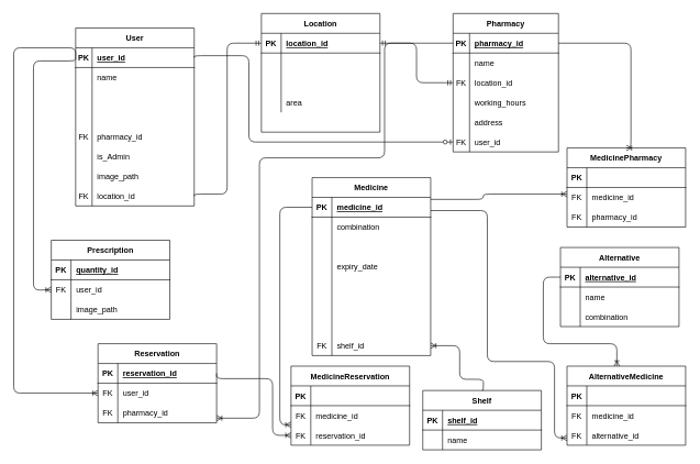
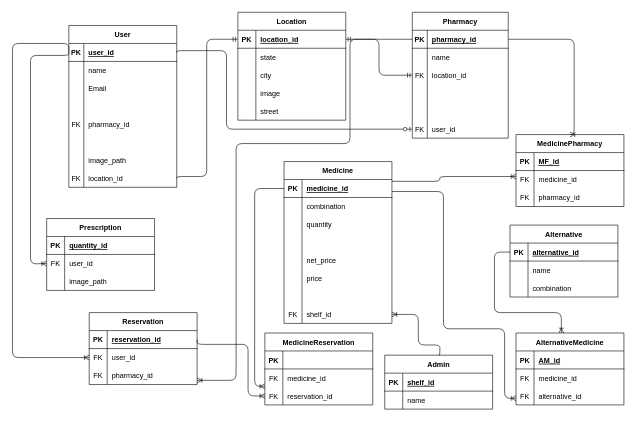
+ <mxCell id="51" value="state" style="shape=partialRectangle;connectable=0;fillColor=none;top=0;left=0;bottom=0;right=0;align=left;spacingLeft=6;overflow=hidden;fontSize=12;" vertex="1" parent="49"><mxGeometry x="30" width="150" height="30" as="geometry"><mxRectangle width="150" height="30" as="alternateBounds" /></mxGeometry></mxCell>
+ <mxCell id="54" value="city" style="shape=partialRectangle;connectable=0;fillColor=none;top=0;left=0;bottom=0;right=0;align=left;spacingLeft=6;overflow=hidden;fontSize=12;" vertex="1" parent="52"><mxGeometry x="30" width="150" height="30" as="geometry"><mxRectangle width="150" height="30" as="alternateBounds" /></mxGeometry></mxCell>
+ <mxCell id="11" value="Email" style="shape=partialRectangle;connectable=0;fillColor=none;top=0;left=0;bottom=0;right=0;align=left;spacingLeft=6;overflow=hidden;" vertex="1" parent="9"><mxGeometry x="25" width="155" height="30" as="geometry"><mxRectangle width="155" height="30" as="alternateBounds" /></mxGeometry></mxCell>
- <mxCell id="38" value="working_hours" style="shape=partialRectangle;connectable=0;fillColor=none;top=0;left=0;bottom=0;right=0;align=left;spacingLeft=6;overflow=hidden;fontSize=12;" vertex="1" parent="36"><mxGeometry x="25" width="135" height="30" as="geometry"><mxRectangle width="135" height="30" as="alternateBounds" /></mxGeometry></mxCell>
- <mxCell id="57" value="area" style="shape=partialRectangle;connectable=0;fillColor=none;top=0;left=0;bottom=0;right=0;align=left;spacingLeft=6;overflow=hidden;fontSize=12;" vertex="1" parent="55"><mxGeometry x="30" width="150" height="30" as="geometry"><mxRectangle width="150" height="30" as="alternateBounds" /></mxGeometry></mxCell>
+ <mxCell id="57" value="image" style="shape=partialRectangle;connectable=0;fillColor=none;top=0;left=0;bottom=0;right=0;align=left;spacingLeft=6;overflow=hidden;fontSize=12;" vertex="1" parent="55"><mxGeometry x="30" width="150" height="30" as="geometry"><mxRectangle width="150" height="30" as="alternateBounds" /></mxGeometry></mxCell>
+ <mxCell id="60" value="street" style="shape=partialRectangle;connectable=0;fillColor=none;top=0;left=0;bottom=0;right=0;align=left;spacingLeft=6;overflow=hidden;fontSize=12;" vertex="1" parent="58"><mxGeometry x="30" width="150" height="30" as="geometry"><mxRectangle width="150" height="30" as="alternateBounds" /></mxGeometry></mxCell>
- <mxCell id="41" value="address" style="shape=partialRectangle;connectable=0;fillColor=none;top=0;left=0;bottom=0;right=0;align=left;spacingLeft=6;overflow=hidden;fontSize=12;" vertex="1" parent="39"><mxGeometry x="25" width="135" height="30" as="geometry"><mxRectangle width="135" height="30" as="alternateBounds" /></mxGeometry></mxCell>
- <mxCell id="19" value="is_Admin" style="shape=partialRectangle;connectable=0;fillColor=none;top=0;left=0;bottom=0;right=0;align=left;spacingLeft=6;overflow=hidden;fontSize=12;" vertex="1" parent="17"><mxGeometry x="25" width="155" height="30" as="geometry"><mxRectangle width="155" height="30" as="alternateBounds" /></mxGeometry></mxCell>
+ <mxCell id="88" value="MF_id" style="shape=partialRectangle;connectable=0;fillColor=none;top=0;left=0;bottom=0;right=0;align=left;spacingLeft=6;fontStyle=5;overflow=hidden;fontSize=12;" vertex="1" parent="86"><mxGeometry x="30" width="150" height="30" as="geometry"><mxRectangle width="150" height="30" as="alternateBounds" /></mxGeometry></mxCell>
+ <mxCell id="70" value="quantity" style="shape=partialRectangle;connectable=0;fillColor=none;top=0;left=0;bottom=0;right=0;align=left;spacingLeft=6;overflow=hidden;fontSize=12;" vertex="1" parent="68"><mxGeometry x="30" width="150" height="30" as="geometry"><mxRectangle width="150" height="30" as="alternateBounds" /></mxGeometry></mxCell>
- <mxCell id="73" value="expiry_date" style="shape=partialRectangle;connectable=0;fillColor=none;top=0;left=0;bottom=0;right=0;align=left;spacingLeft=6;overflow=hidden;fontSize=12;" vertex="1" parent="71"><mxGeometry x="30" width="150" height="30" as="geometry"><mxRectangle width="150" height="30" as="alternateBounds" /></mxGeometry></mxCell>
+ <mxCell id="76" value="net_price" style="shape=partialRectangle;connectable=0;fillColor=none;top=0;left=0;bottom=0;right=0;align=left;spacingLeft=6;overflow=hidden;fontSize=12;" vertex="1" parent="74"><mxGeometry x="30" width="150" height="30" as="geometry"><mxRectangle width="150" height="30" as="alternateBounds" /></mxGeometry></mxCell>
+ <mxCell id="79" value="price" style="shape=partialRectangle;connectable=0;fillColor=none;top=0;left=0;bottom=0;right=0;align=left;spacingLeft=6;overflow=hidden;fontSize=12;" vertex="1" parent="77"><mxGeometry x="30" width="150" height="30" as="geometry"><mxRectangle width="150" height="30" as="alternateBounds" /></mxGeometry></mxCell>
+ <mxCell id="118" value="AM_id" style="shape=partialRectangle;connectable=0;fillColor=none;top=0;left=0;bottom=0;right=0;align=left;spacingLeft=6;fontStyle=5;overflow=hidden;fontSize=12;" vertex="1" parent="116"><mxGeometry x="30" width="150" height="30" as="geometry"><mxRectangle width="150" height="30" as="alternateBounds" /></mxGeometry></mxCell>
- <mxCell id="144" value="Shelf" style="shape=table;startSize=30;container=1;collapsible=1;childLayout=tableLayout;fixedRows=1;rowLines=0;fontStyle=1;align=center;resizeLast=1;fontSize=12;" vertex="1" parent="1"><mxGeometry x="641" y="592" width="180" height="90" as="geometry" /></mxCell>
+ <mxCell id="144" value="Admin" style="shape=table;startSize=30;container=1;collapsible=1;childLayout=tableLayout;fixedRows=1;rowLines=0;fontStyle=1;align=center;resizeLast=1;fontSize=12;" vertex="1" parent="1"><mxGeometry x="641" y="592" width="180" height="90" as="geometry" /></mxCell>
